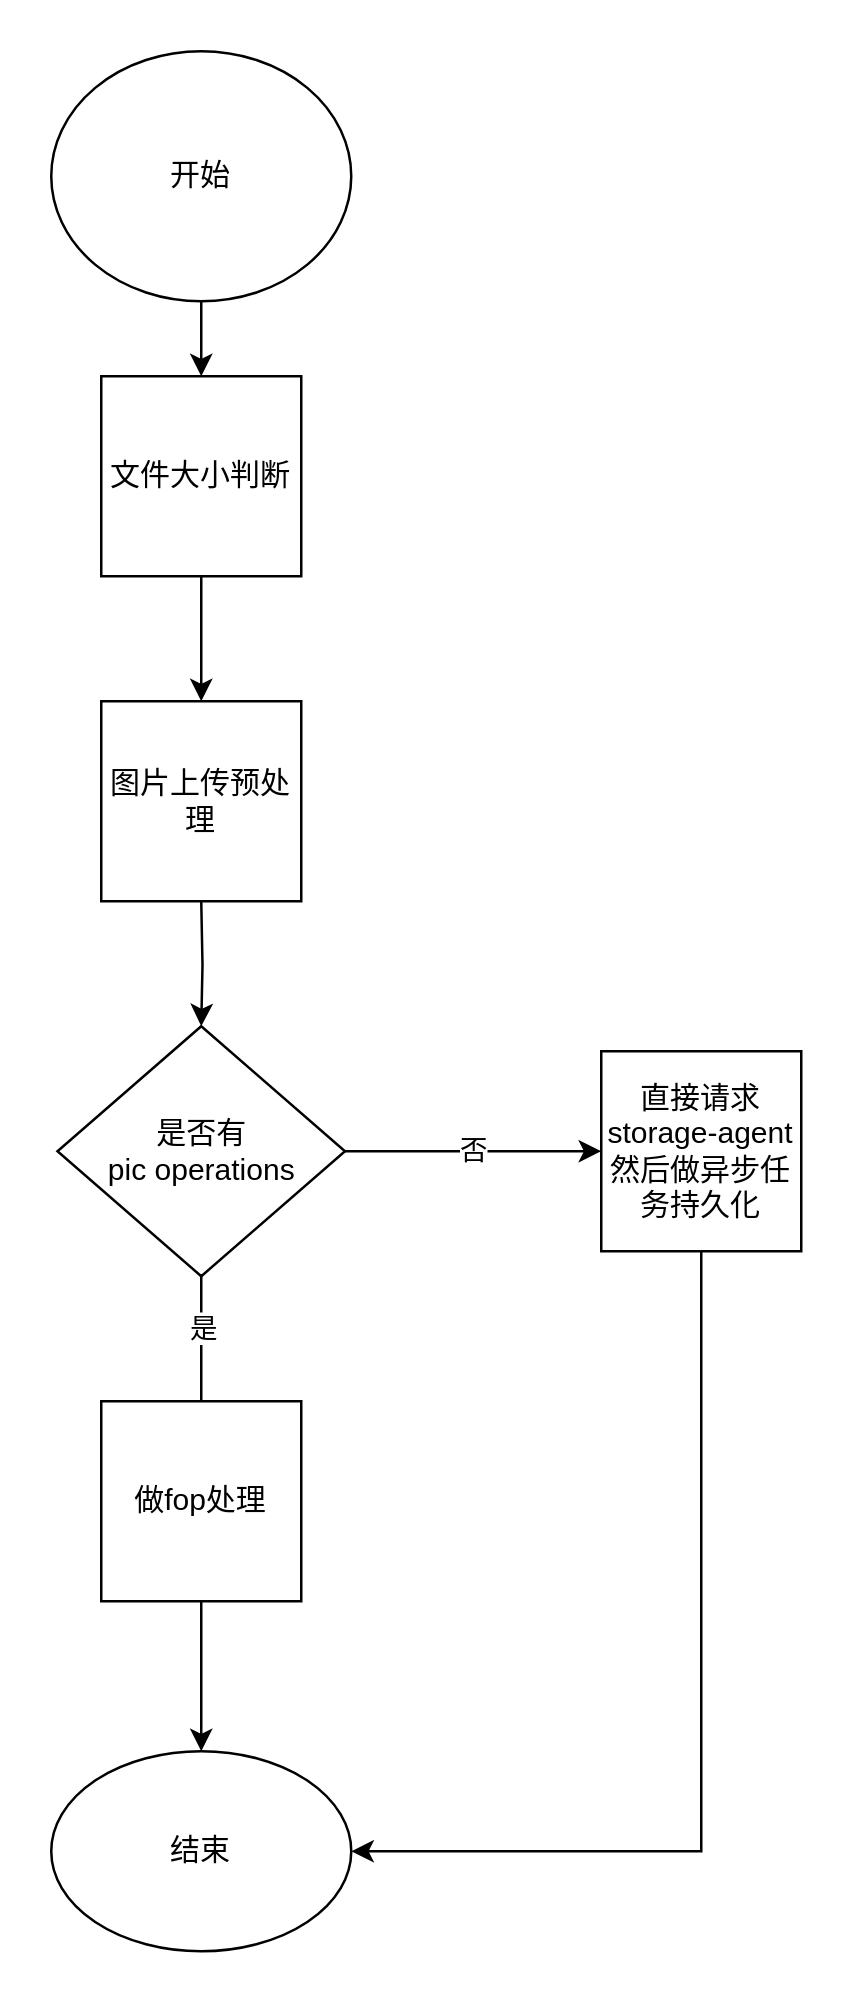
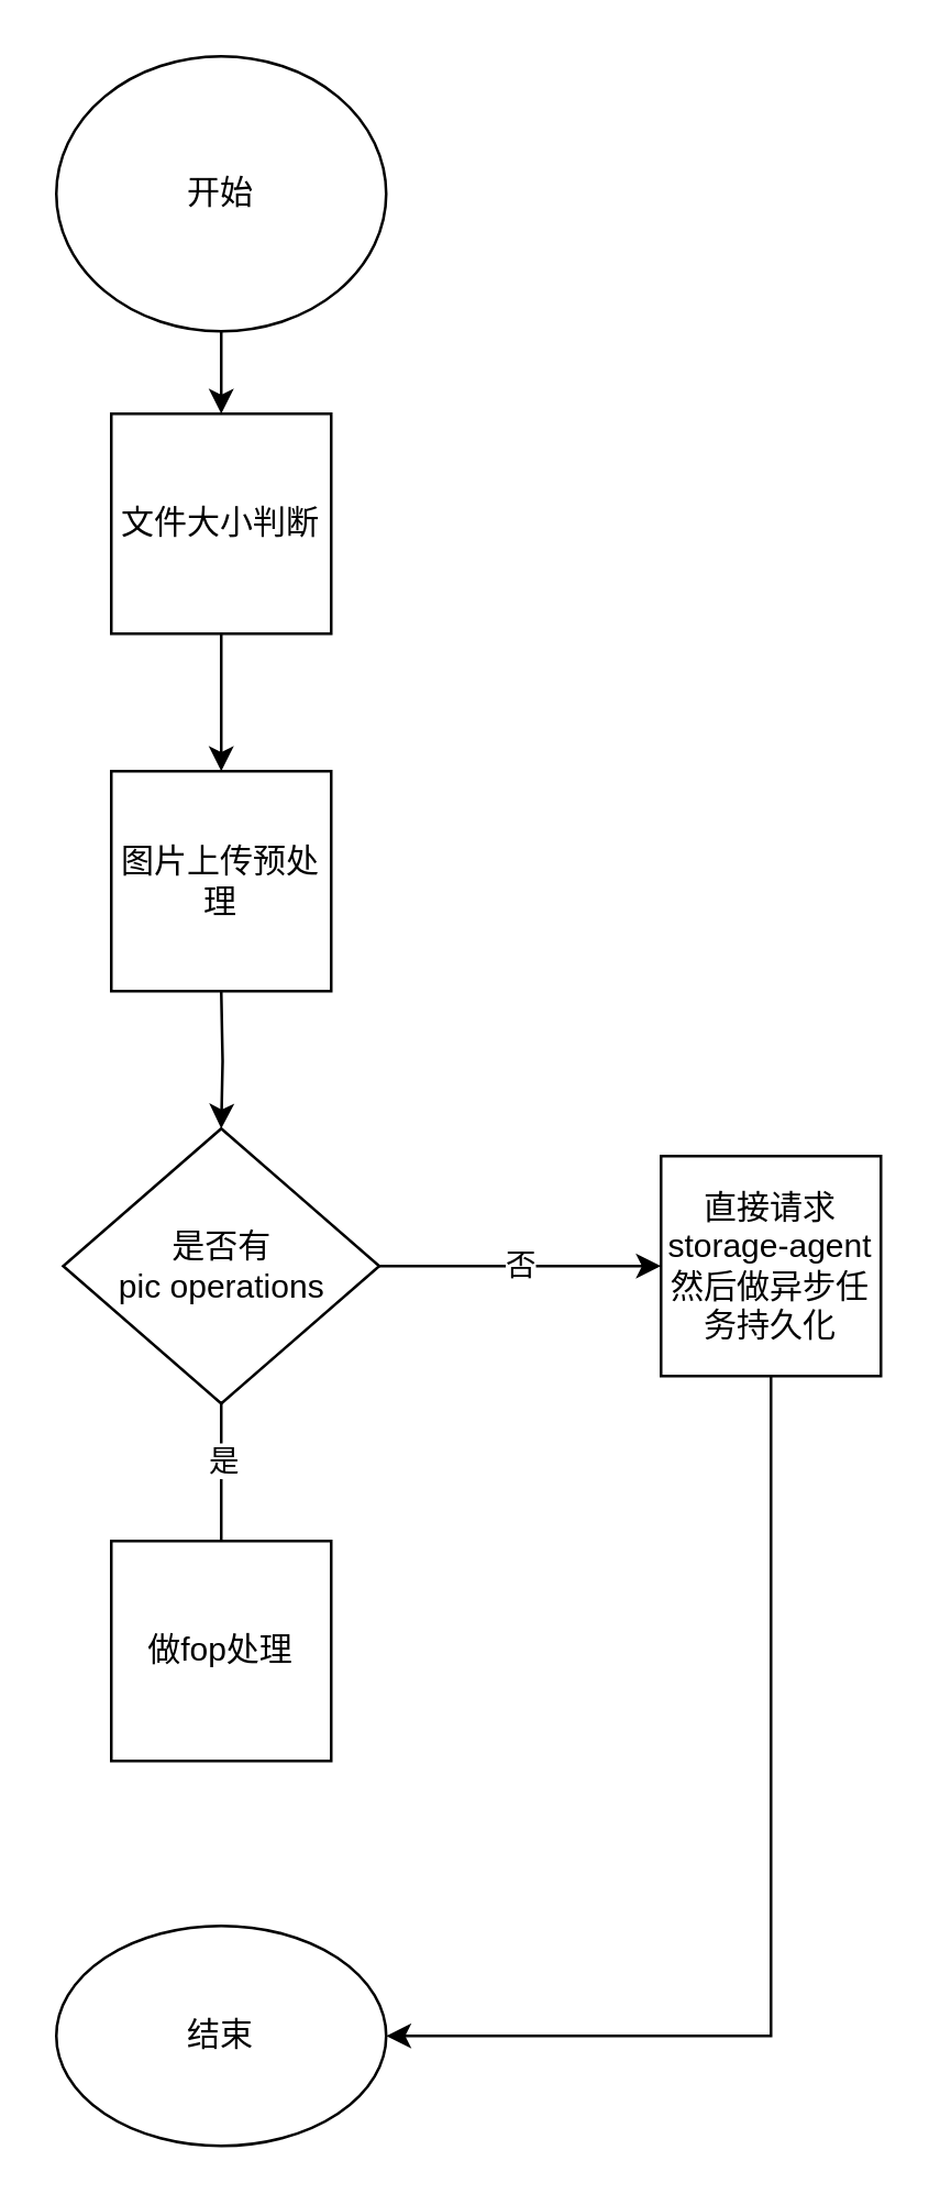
- <mxCell id="9" style="edgeStyle=orthogonalEdgeStyle;rounded=0;orthogonalLoop=1;jettySize=auto;html=1;entryX=0.5;entryY=0;entryDx=0;entryDy=0;" edge="1" parent="1" source="10" target="11"><mxGeometry relative="1" as="geometry" /></mxCell>
